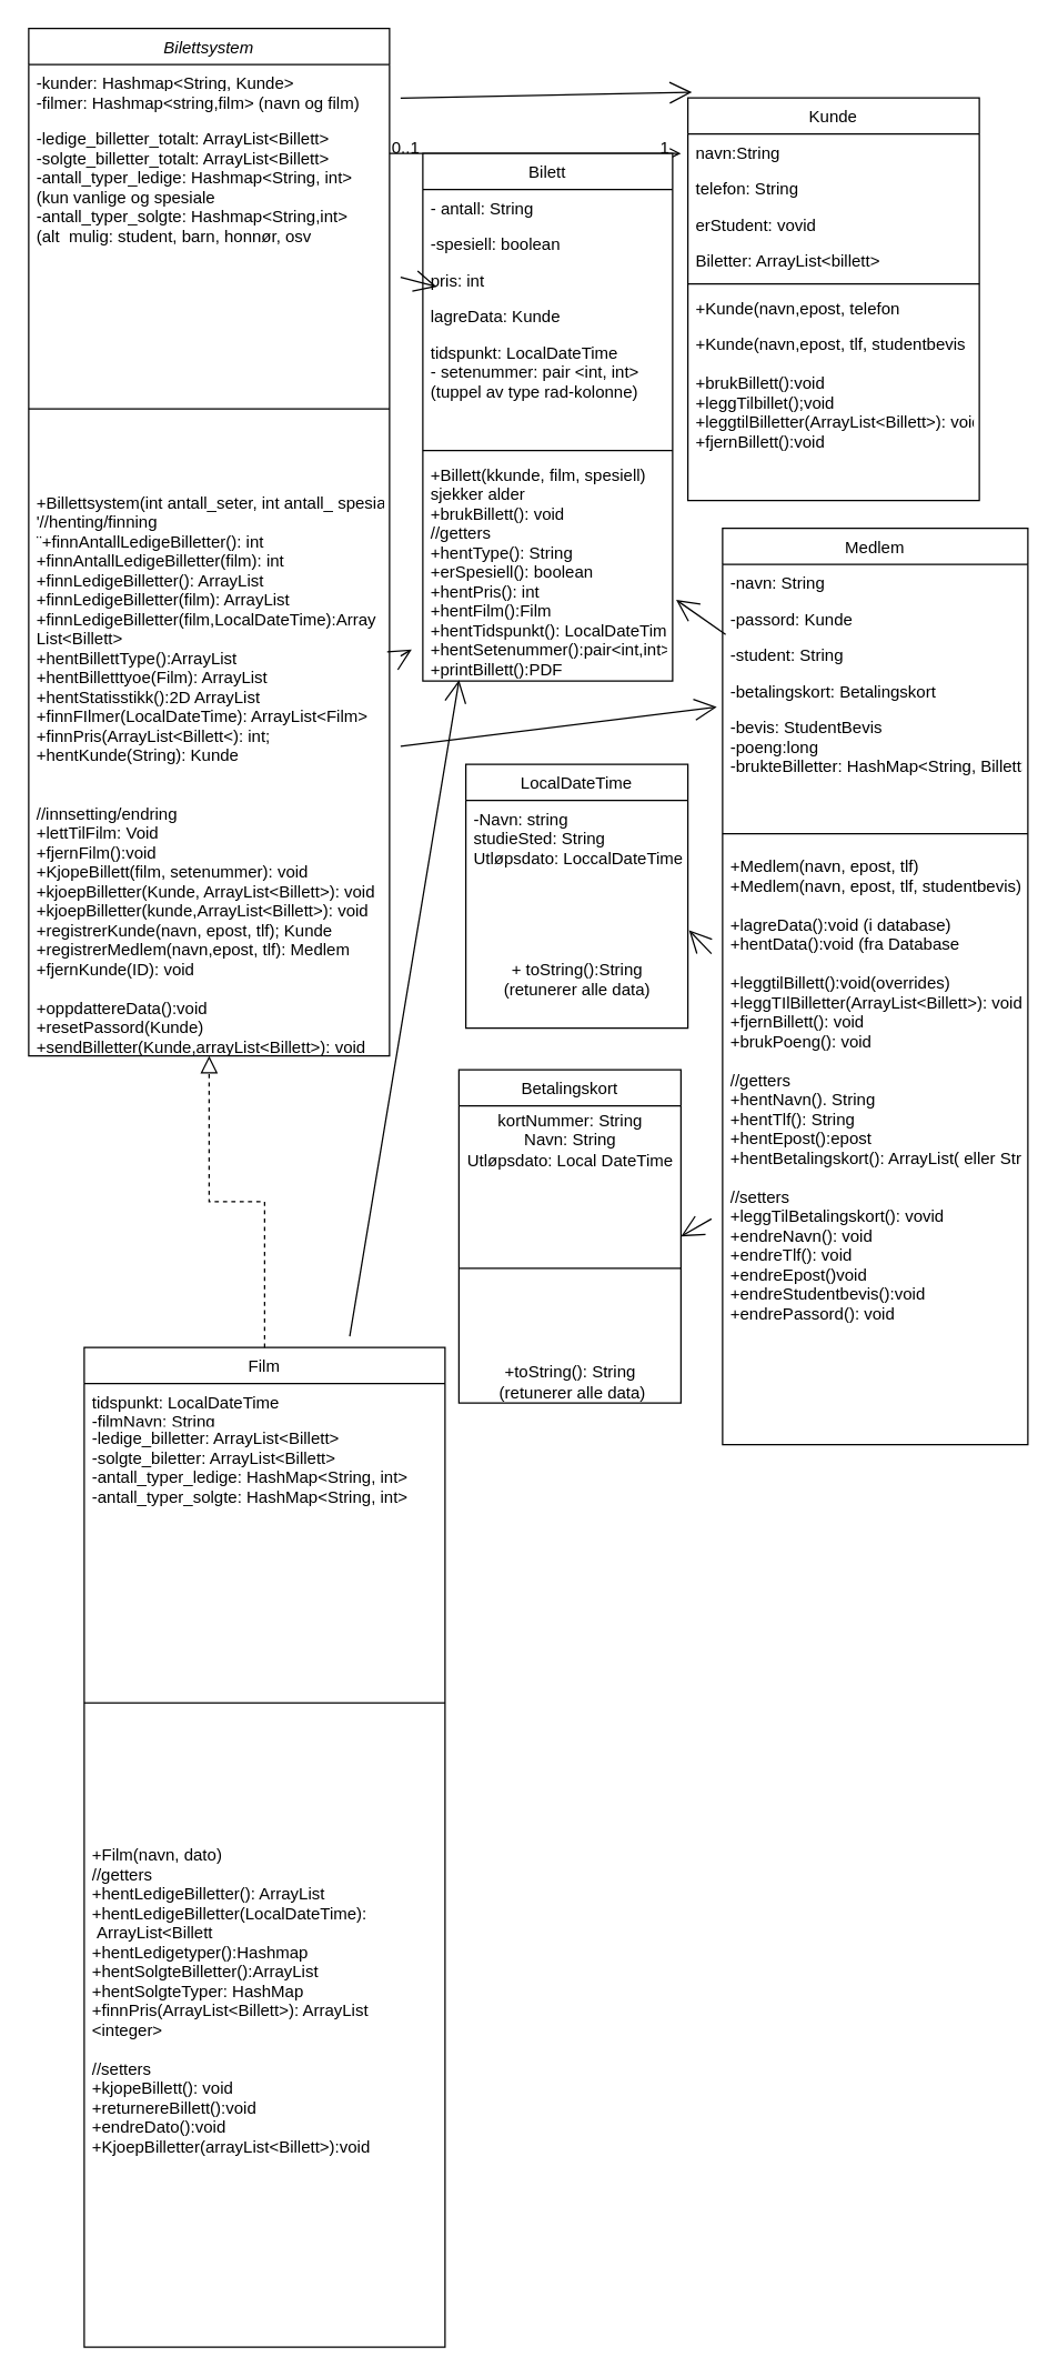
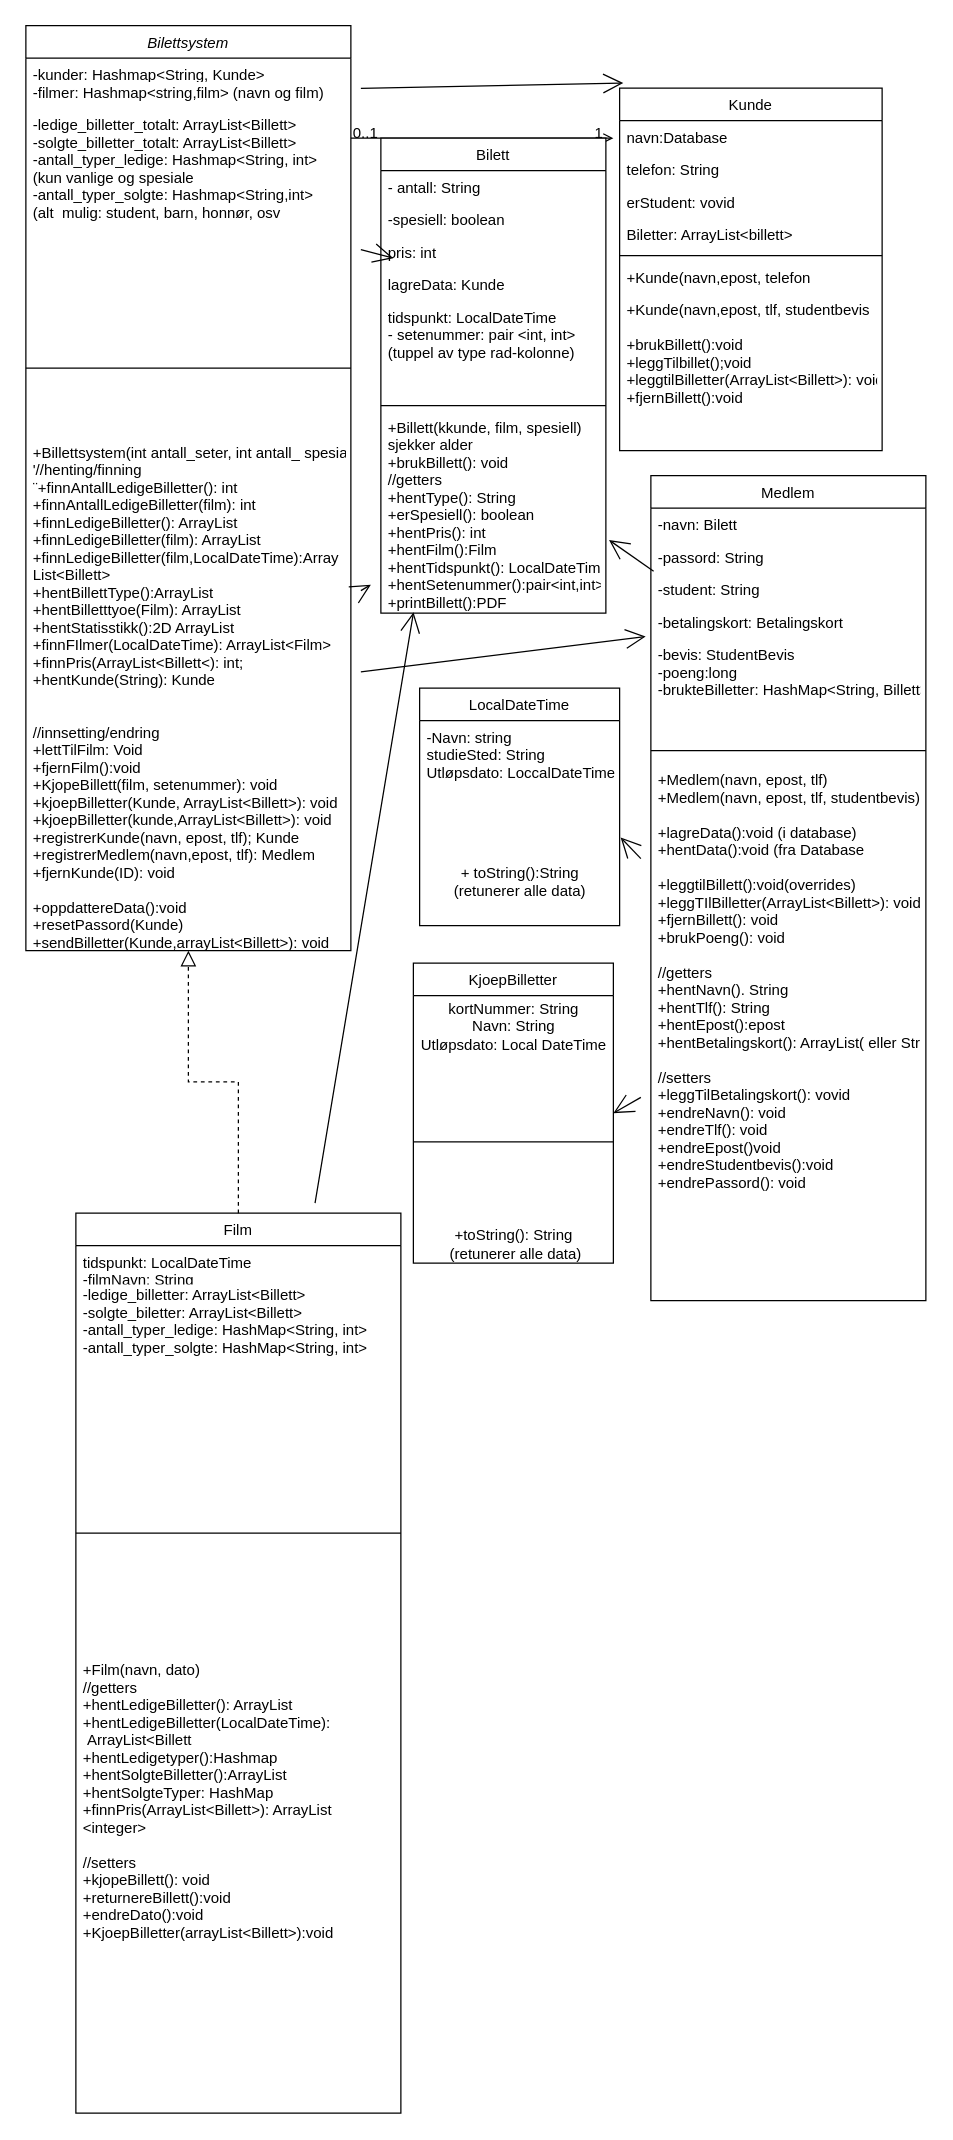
- <mxCell id="19" value="navn:String" style="text;align=left;verticalAlign=top;spacingLeft=4;spacingRight=4;overflow=hidden;rotatable=0;points=[[0,0.5],[1,0.5]];portConstraint=eastwest;" parent="18" vertex="1"><mxGeometry y="26" width="210" height="26" as="geometry" /></mxCell>
+ <mxCell id="19" value="navn:Database" style="text;align=left;verticalAlign=top;spacingLeft=4;spacingRight=4;overflow=hidden;rotatable=0;points=[[0,0.5],[1,0.5]];portConstraint=eastwest;" parent="18" vertex="1"><mxGeometry y="26" width="210" height="26" as="geometry" /></mxCell>
- <mxCell id="34" value="-navn: String&#10;" style="text;align=left;verticalAlign=top;spacingLeft=4;spacingRight=4;overflow=hidden;rotatable=0;points=[[0,0.5],[1,0.5]];portConstraint=eastwest;" vertex="1" parent="33"><mxGeometry y="26" width="220" height="26" as="geometry" /></mxCell>
+ <mxCell id="34" value="-navn: Bilett&#10;" style="text;align=left;verticalAlign=top;spacingLeft=4;spacingRight=4;overflow=hidden;rotatable=0;points=[[0,0.5],[1,0.5]];portConstraint=eastwest;" vertex="1" parent="33"><mxGeometry y="26" width="220" height="26" as="geometry" /></mxCell>
- <mxCell id="35" value="-passord: Kunde" style="text;align=left;verticalAlign=top;spacingLeft=4;spacingRight=4;overflow=hidden;rotatable=0;points=[[0,0.5],[1,0.5]];portConstraint=eastwest;rounded=0;shadow=0;html=0;" vertex="1" parent="33"><mxGeometry y="52" width="220" height="26" as="geometry" /></mxCell>
+ <mxCell id="35" value="-passord: String" style="text;align=left;verticalAlign=top;spacingLeft=4;spacingRight=4;overflow=hidden;rotatable=0;points=[[0,0.5],[1,0.5]];portConstraint=eastwest;rounded=0;shadow=0;html=0;" vertex="1" parent="33"><mxGeometry y="52" width="220" height="26" as="geometry" /></mxCell>
- <mxCell id="29" value="Betalingskort" style="swimlane;fontStyle=0;align=center;verticalAlign=top;childLayout=stackLayout;horizontal=1;startSize=26;horizontalStack=0;resizeParent=1;resizeLast=0;collapsible=1;marginBottom=0;rounded=0;shadow=0;strokeWidth=1;" vertex="1" parent="1"><mxGeometry x="330" y="770" width="160" height="240" as="geometry"><mxRectangle x="340" y="380" width="170" height="26" as="alternateBounds" /></mxGeometry></mxCell>
+ <mxCell id="29" value="KjoepBilletter" style="swimlane;fontStyle=0;align=center;verticalAlign=top;childLayout=stackLayout;horizontal=1;startSize=26;horizontalStack=0;resizeParent=1;resizeLast=0;collapsible=1;marginBottom=0;rounded=0;shadow=0;strokeWidth=1;" vertex="1" parent="1"><mxGeometry x="330" y="770" width="160" height="240" as="geometry"><mxRectangle x="340" y="380" width="170" height="26" as="alternateBounds" /></mxGeometry></mxCell>
